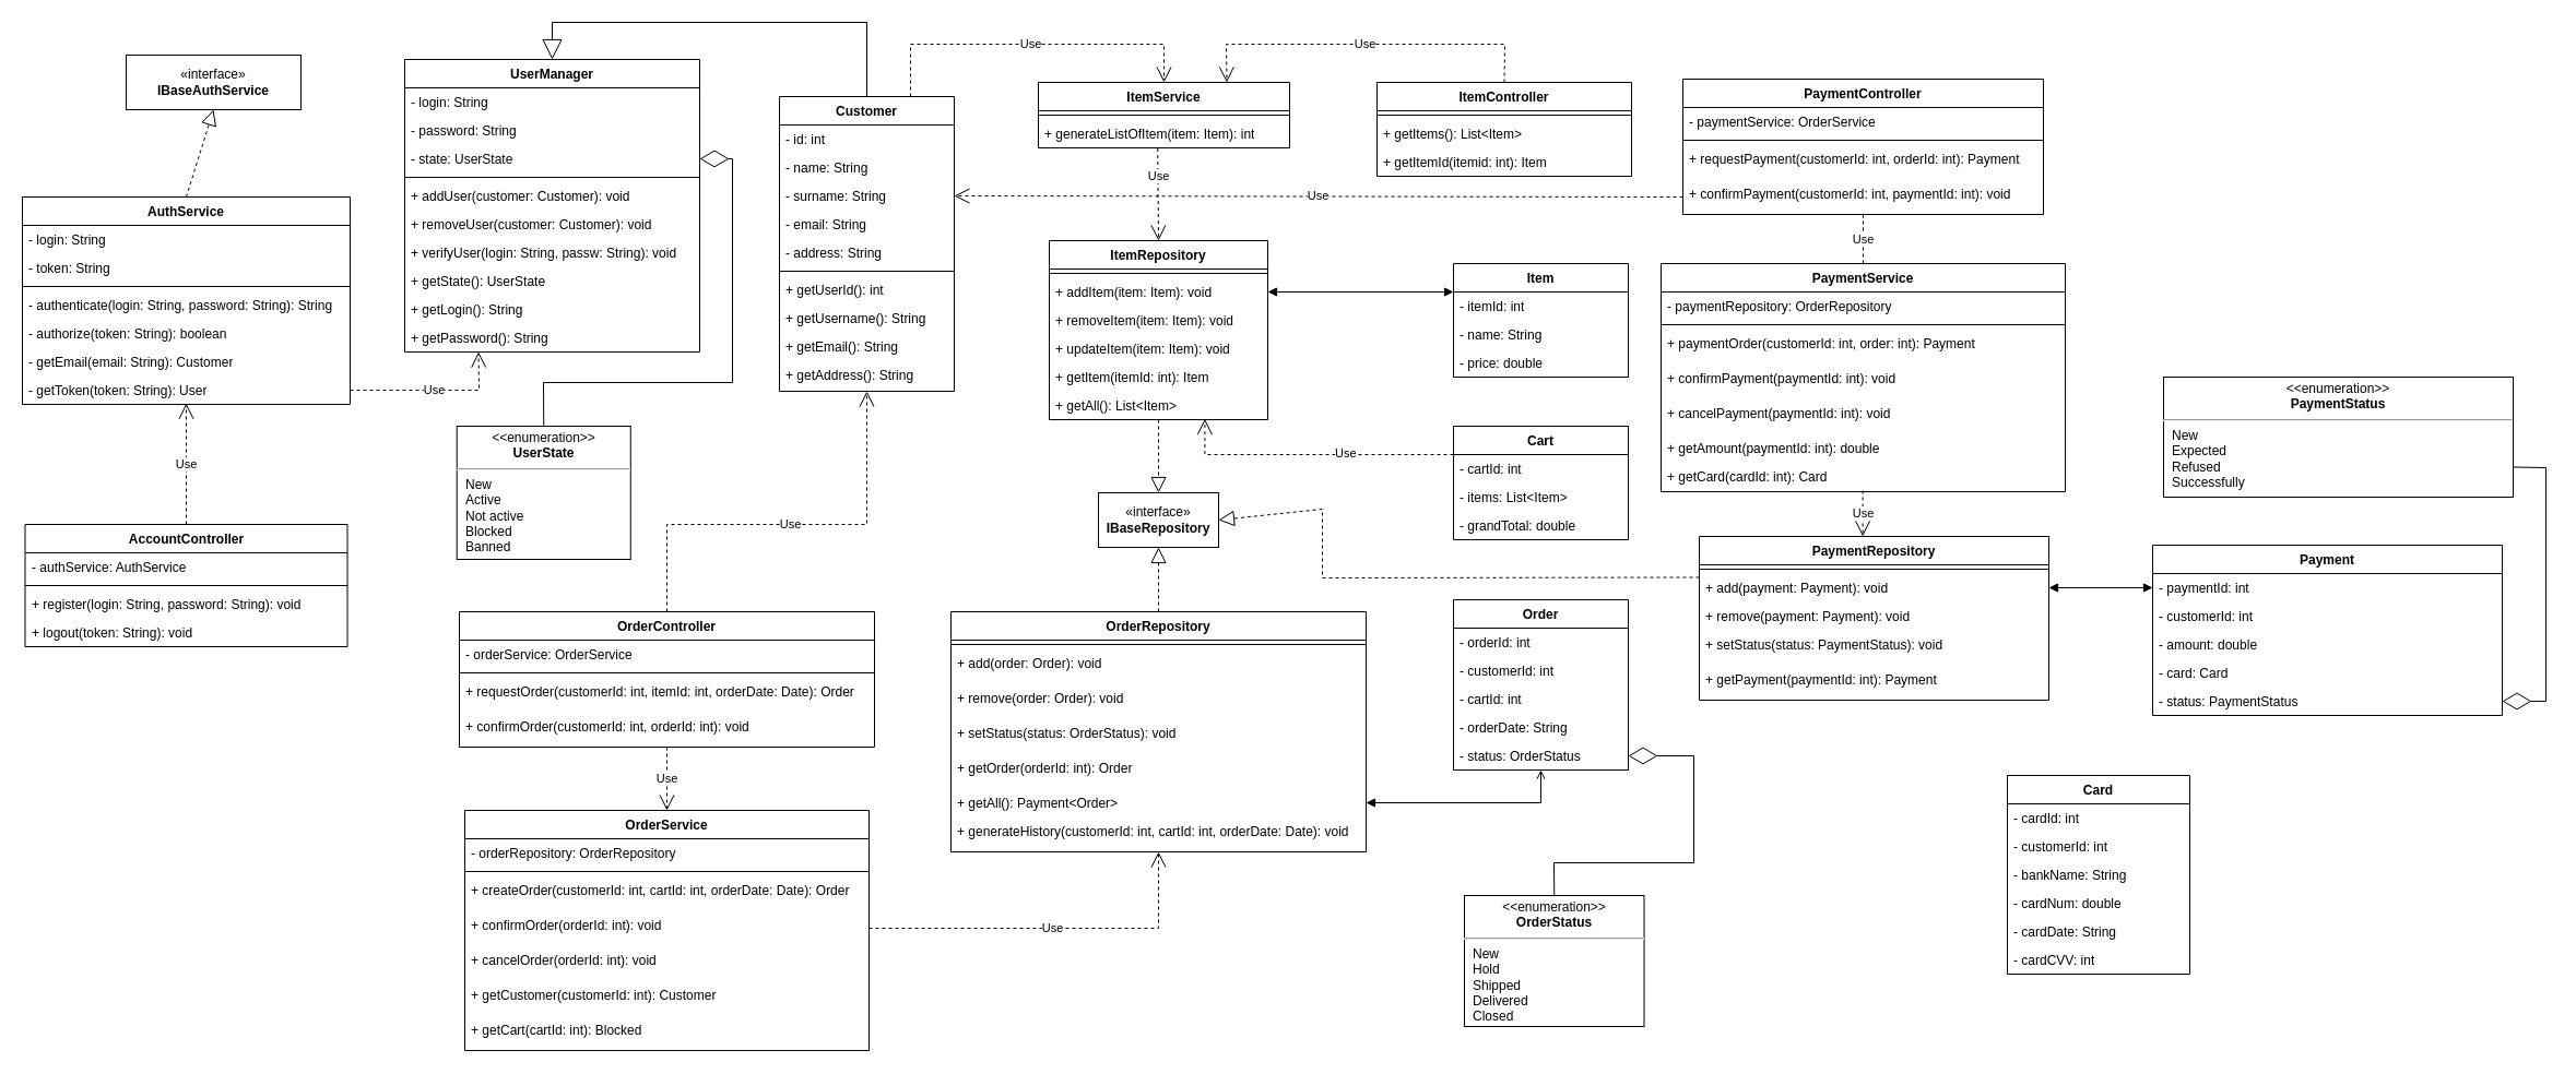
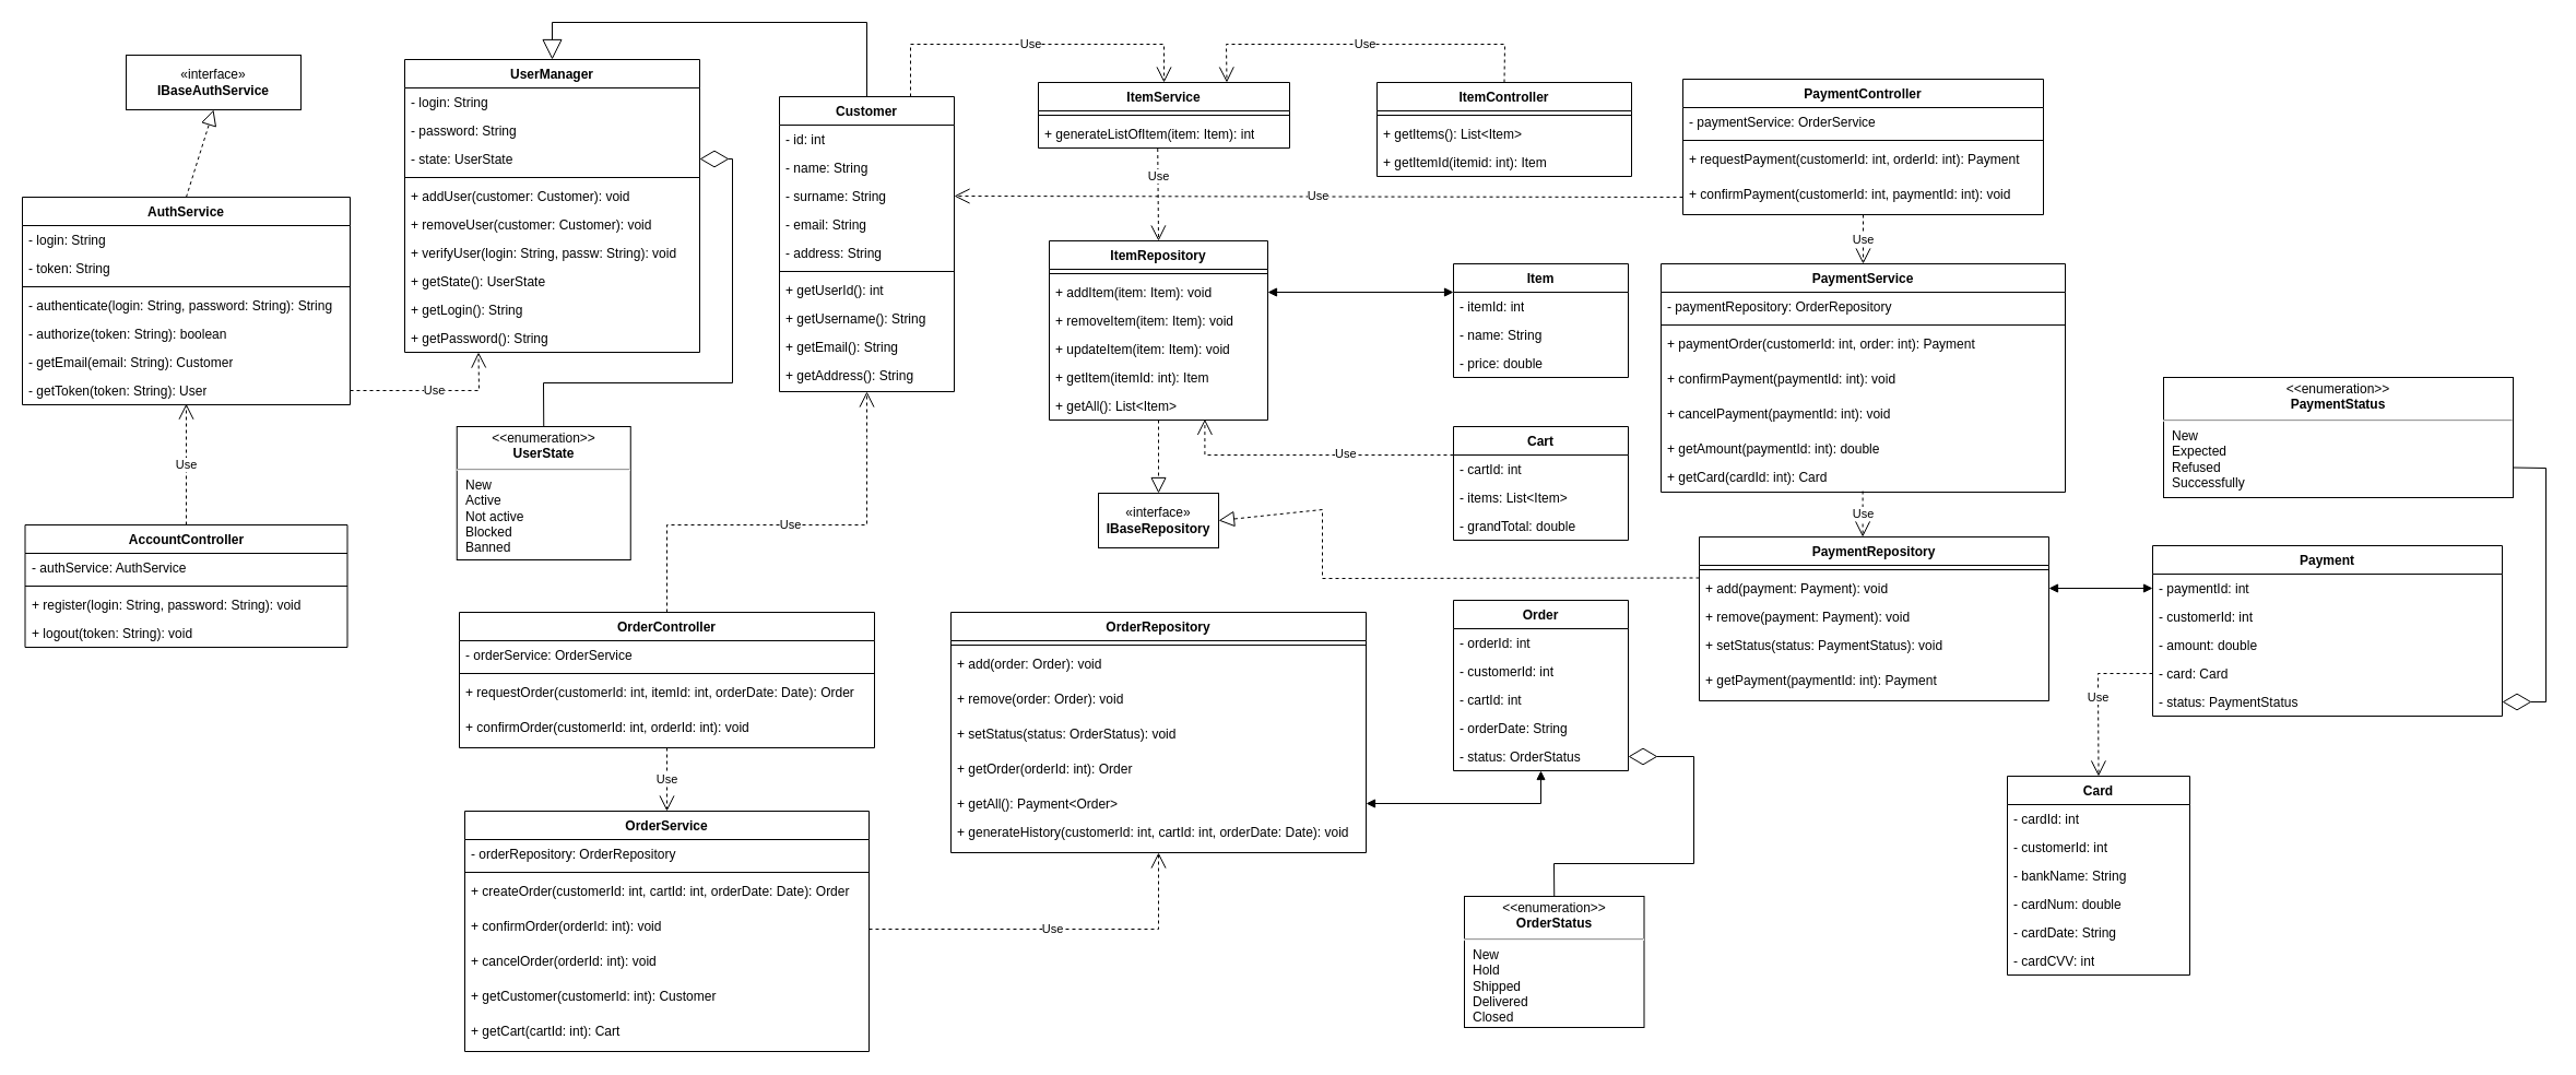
- <mxCell id="140" value="Use" style="endArrow=none;endSize=12;dashed=1;html=1;rounded=0;exitX=0.5;exitY=1;exitDx=0;exitDy=0;entryX=0.5;entryY=0;entryDx=0;entryDy=0;" parent="1" source="127" target="132" edge="1"><mxGeometry width="160" relative="1" as="geometry"><mxPoint x="1700" y="210" as="sourcePoint" /><mxPoint x="1510" y="420" as="targetPoint" /></mxGeometry></mxCell>
+ <mxCell id="140" value="Use" style="endArrow=open;endSize=12;dashed=1;html=1;rounded=0;exitX=0.5;exitY=1;exitDx=0;exitDy=0;entryX=0.5;entryY=0;entryDx=0;entryDy=0;" parent="1" source="127" target="132" edge="1"><mxGeometry width="160" relative="1" as="geometry"><mxPoint x="1700" y="210" as="sourcePoint" /><mxPoint x="1510" y="420" as="targetPoint" /></mxGeometry></mxCell>
- <mxCell id="118" value="" style="endArrow=block;dashed=1;endFill=0;endSize=12;html=1;rounded=0;exitX=0.5;exitY=0;exitDx=0;exitDy=0;entryX=0.5;entryY=1;entryDx=0;entryDy=0;" parent="1" source="94" target="116" edge="1"><mxGeometry width="160" relative="1" as="geometry"><mxPoint x="930" y="620" as="sourcePoint" /><mxPoint x="1090" y="620" as="targetPoint" /></mxGeometry></mxCell>
+ <mxCell id="143" value="Use" style="endArrow=open;endSize=12;dashed=1;html=1;rounded=0;exitX=0;exitY=0.5;exitDx=0;exitDy=0;entryX=0.5;entryY=0;entryDx=0;entryDy=0;" parent="1" source="39" target="65" edge="1"><mxGeometry width="160" relative="1" as="geometry"><mxPoint x="1690" y="590" as="sourcePoint" /><mxPoint x="1850" y="590" as="targetPoint" /><Array as="points"><mxPoint x="1920" y="616" /></Array></mxGeometry></mxCell>
- <mxCell id="115" value="" style="endArrow=open;startArrow=block;endFill=1;startFill=1;html=1;rounded=0;entryX=0.5;entryY=1;entryDx=0;entryDy=0;exitX=1;exitY=0.5;exitDx=0;exitDy=0;" parent="1" source="100" target="13" edge="1"><mxGeometry width="160" relative="1" as="geometry"><mxPoint x="1320" y="750" as="sourcePoint" /><mxPoint x="1400" y="730" as="targetPoint" /><Array as="points"><mxPoint x="1410" y="735" /></Array></mxGeometry></mxCell>
+ <mxCell id="115" value="" style="endArrow=block;startArrow=block;endFill=1;startFill=1;html=1;rounded=0;entryX=0.5;entryY=1;entryDx=0;entryDy=0;exitX=1;exitY=0.5;exitDx=0;exitDy=0;" parent="1" source="100" target="13" edge="1"><mxGeometry width="160" relative="1" as="geometry"><mxPoint x="1320" y="750" as="sourcePoint" /><mxPoint x="1400" y="730" as="targetPoint" /><Array as="points"><mxPoint x="1410" y="735" /></Array></mxGeometry></mxCell>
- <mxCell id="93" value="+ getCart(cartId: int): Blocked" style="text;align=left;verticalAlign=top;spacingLeft=4;spacingRight=4;overflow=hidden;rotatable=0;points=[[0,0.5],[1,0.5]];portConstraint=eastwest;" parent="86" vertex="1"><mxGeometry y="188" width="370" height="32" as="geometry" /></mxCell>
+ <mxCell id="93" value="+ getCart(cartId: int): Cart" style="text;align=left;verticalAlign=top;spacingLeft=4;spacingRight=4;overflow=hidden;rotatable=0;points=[[0,0.5],[1,0.5]];portConstraint=eastwest;" parent="86" vertex="1"><mxGeometry y="188" width="370" height="32" as="geometry" /></mxCell>
